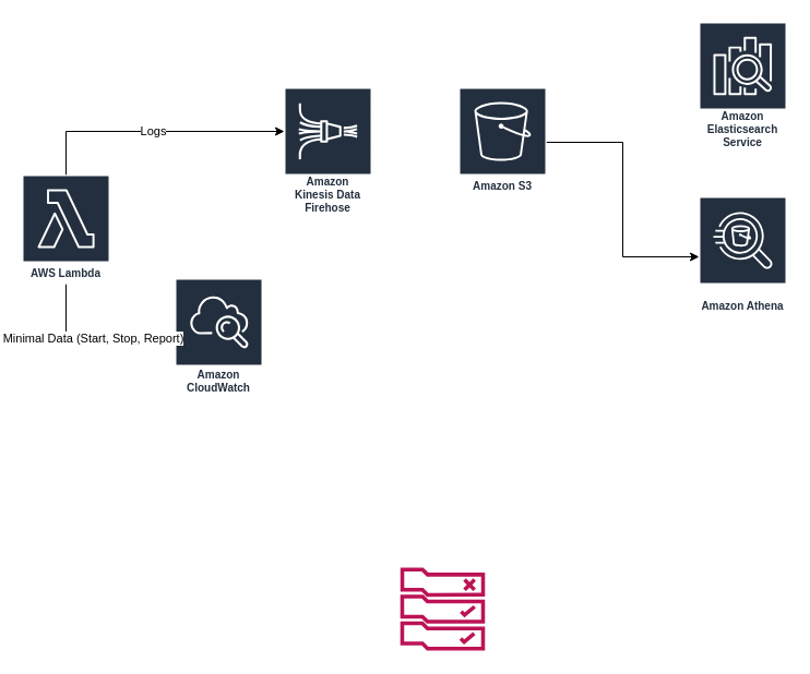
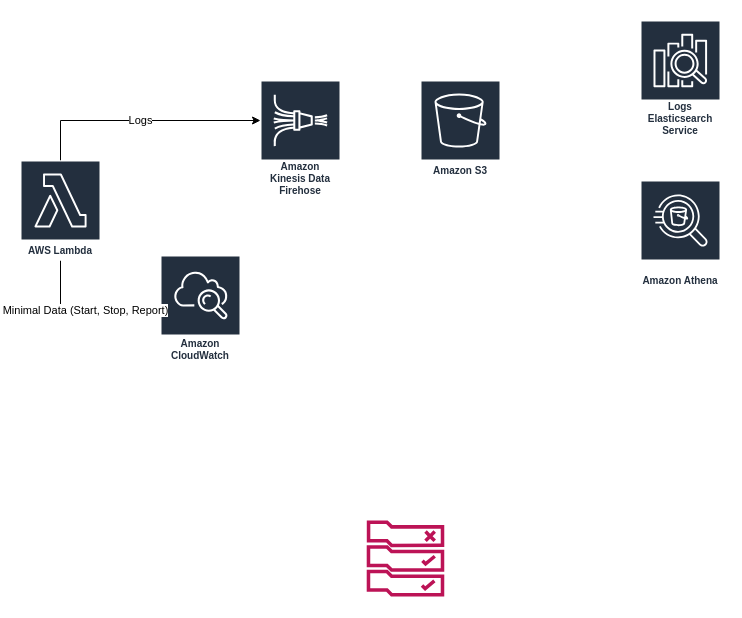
- <mxCell id="3" value="Amazon Elasticsearch Service" style="outlineConnect=0;fontColor=#232F3E;gradientColor=none;strokeColor=#ffffff;fillColor=#232F3E;dashed=0;verticalLabelPosition=middle;verticalAlign=bottom;align=center;html=1;whiteSpace=wrap;fontSize=10;fontStyle=1;spacing=3;shape=mxgraph.aws4.productIcon;prIcon=mxgraph.aws4.elasticsearch_service;" vertex="1" parent="1"><mxGeometry x="640" y="20" width="80" height="120" as="geometry" /></mxCell>
+ <mxCell id="3" value="Logs Elasticsearch Service" style="outlineConnect=0;fontColor=#232F3E;gradientColor=none;strokeColor=#ffffff;fillColor=#232F3E;dashed=0;verticalLabelPosition=middle;verticalAlign=bottom;align=center;html=1;whiteSpace=wrap;fontSize=10;fontStyle=1;spacing=3;shape=mxgraph.aws4.productIcon;prIcon=mxgraph.aws4.elasticsearch_service;" vertex="1" parent="1"><mxGeometry x="640" y="20" width="80" height="120" as="geometry" /></mxCell>
- <mxCell id="9" style="edgeStyle=orthogonalEdgeStyle;rounded=0;orthogonalLoop=1;jettySize=auto;html=1;" edge="1" parent="1" source="10" target="11"><mxGeometry relative="1" as="geometry" /></mxCell>
